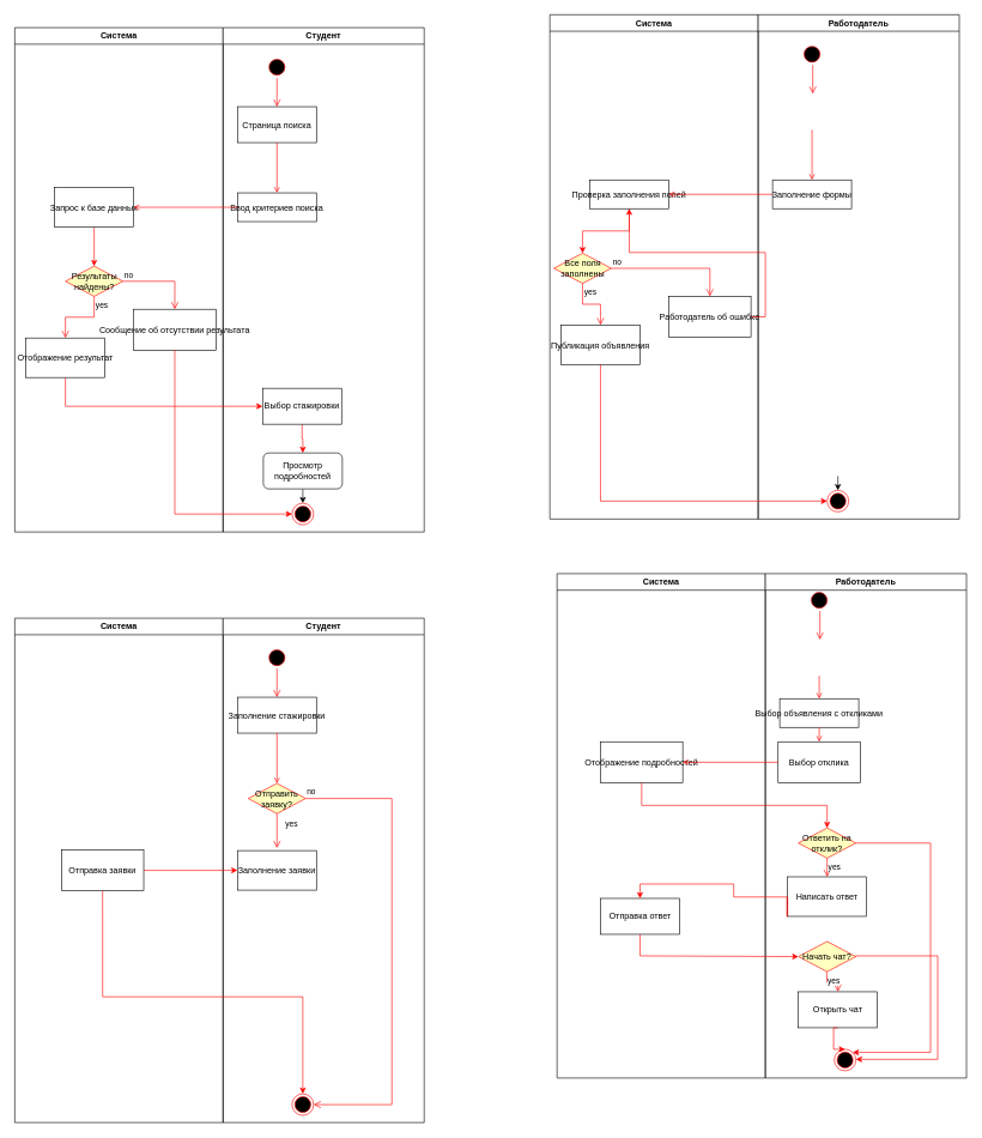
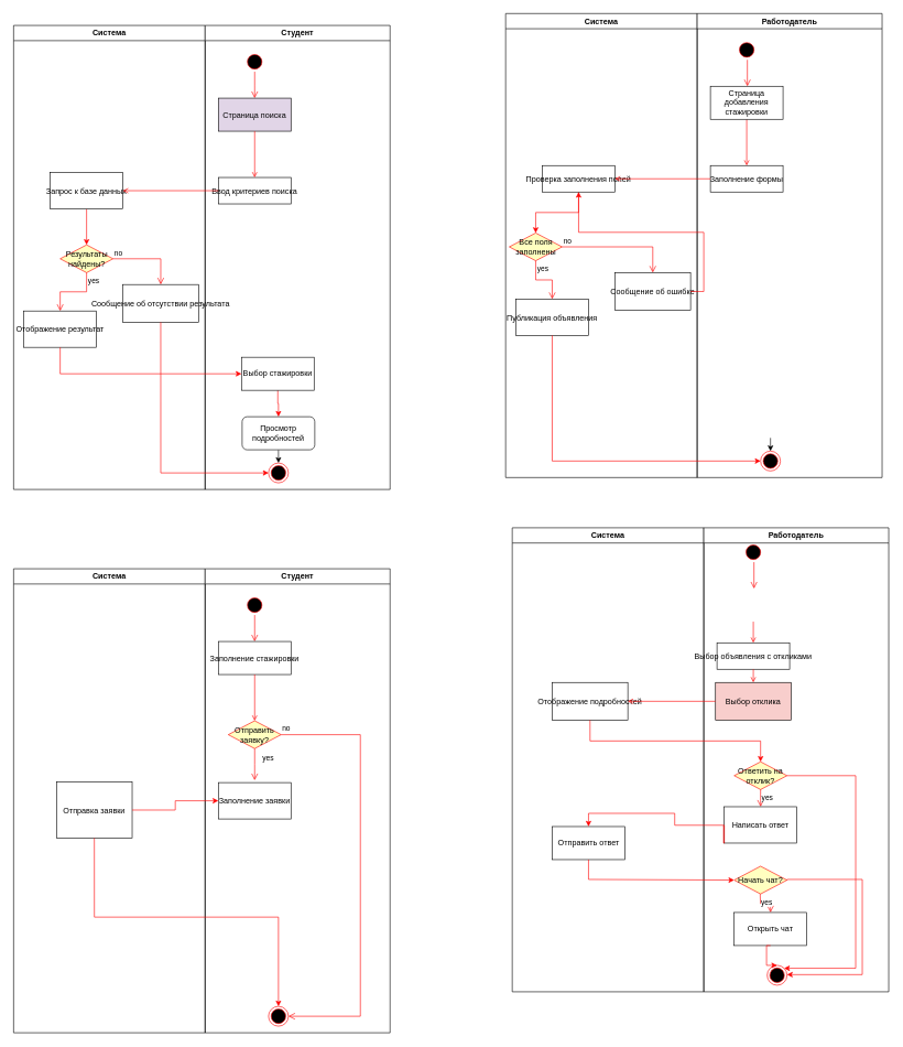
+ <mxCell id="39" value="Страница добавления стажировки" style="html=1;whiteSpace=wrap;" vertex="1" parent="32"><mxGeometry x="20" y="110" width="110" height="50" as="geometry" /></mxCell>
- <mxCell id="13" value="Страница поиска" style="" parent="10" vertex="1"><mxGeometry x="20" y="110" width="110" height="50" as="geometry" /></mxCell>
+ <mxCell id="13" value="Страница поиска" style="fillColor=#e1d5e7;" parent="10" vertex="1"><mxGeometry x="20" y="110" width="110" height="50" as="geometry" /></mxCell>
- <mxCell id="30" value="Работодатель об ошибке" style="" vertex="1" parent="24"><mxGeometry x="165.5" y="392" width="114.5" height="57" as="geometry" /></mxCell>
+ <mxCell id="30" value="Сообщение об ошибке" style="" vertex="1" parent="24"><mxGeometry x="165.5" y="392" width="114.5" height="57" as="geometry" /></mxCell>
- <mxCell id="66" value="Выбор отклика" style="" vertex="1" parent="60"><mxGeometry x="17.75" y="234" width="114.5" height="57" as="geometry" /></mxCell>
+ <mxCell id="66" value="Выбор отклика" style="fillColor=#f8cecc;" vertex="1" parent="60"><mxGeometry x="17.75" y="234" width="114.5" height="57" as="geometry" /></mxCell>
- <mxCell id="44" value="Отправка заявки" style="" vertex="1" parent="43"><mxGeometry x="65" y="322.5" width="114.5" height="57" as="geometry" /></mxCell>
+ <mxCell id="44" value="Отправка заявки" style="" vertex="1" parent="43"><mxGeometry x="65" y="322.5" width="114.5" height="85" as="geometry" /></mxCell>
- <mxCell id="59" value="Отправка ответ" style="html=1;whiteSpace=wrap;" vertex="1" parent="57"><mxGeometry x="60.5" y="452" width="110" height="50" as="geometry" /></mxCell>
+ <mxCell id="59" value="Отправить ответ" style="html=1;whiteSpace=wrap;" vertex="1" parent="57"><mxGeometry x="60.5" y="452" width="110" height="50" as="geometry" /></mxCell>
